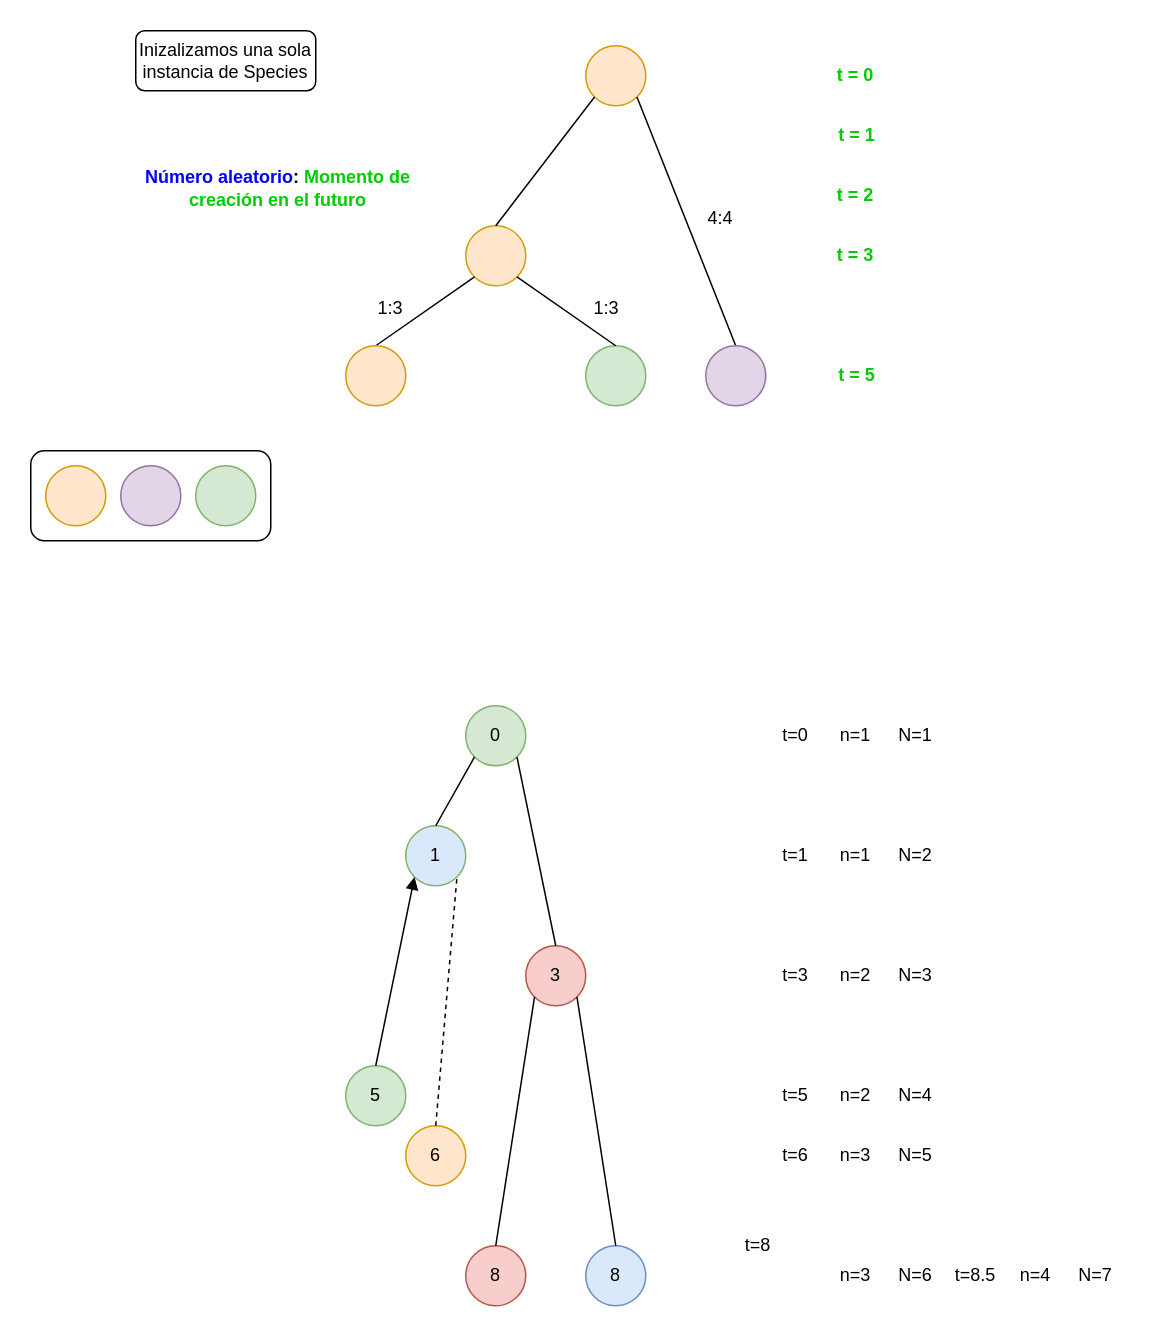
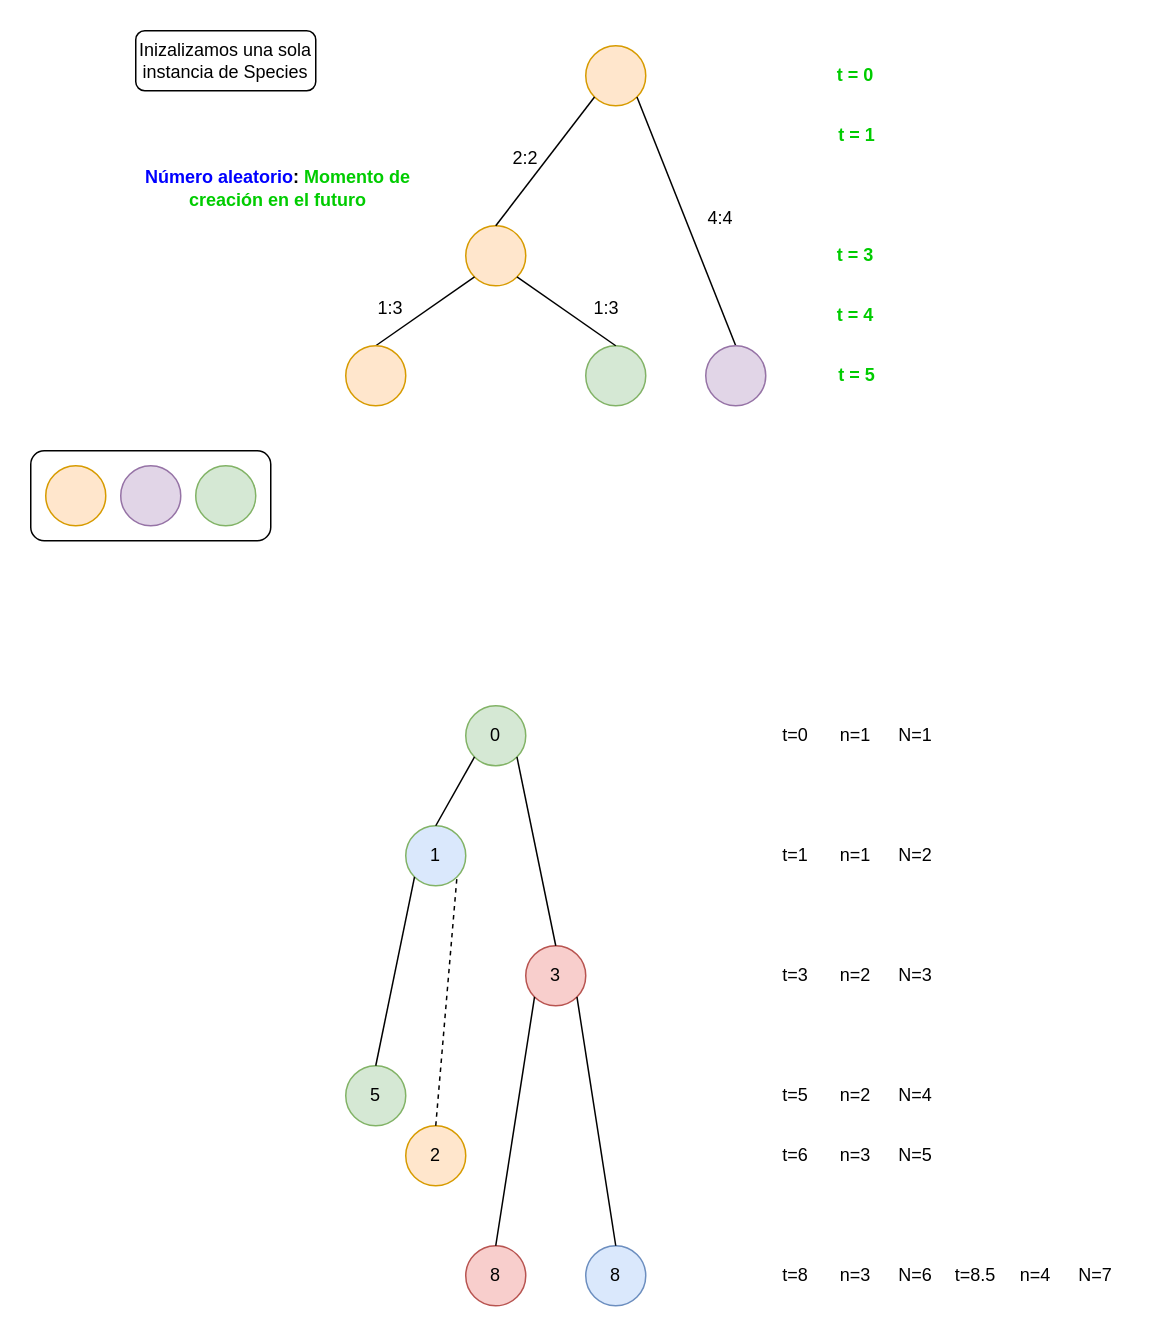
+ <mxCell id="14" value="2:2" style="text;html=1;align=center;verticalAlign=middle;whiteSpace=wrap;rounded=0;" parent="1" vertex="1"><mxGeometry x="320" y="90" width="60" height="30" as="geometry" /></mxCell>
- <mxCell id="9" value="t = 2" style="text;html=1;align=center;verticalAlign=middle;whiteSpace=wrap;rounded=0;fontColor=#00CC00;fontStyle=1" parent="1" vertex="1"><mxGeometry x="550" y="110" width="40" height="40" as="geometry" /></mxCell>
+ <mxCell id="11" value="t = 4" style="text;html=1;align=center;verticalAlign=middle;whiteSpace=wrap;rounded=0;fontColor=#00CC00;fontStyle=1" parent="1" vertex="1"><mxGeometry x="550" y="190" width="40" height="40" as="geometry" /></mxCell>
- <mxCell id="56" value="" style="endArrow=block;html=1;rounded=0;exitX=0.5;exitY=0;exitDx=0;exitDy=0;entryX=0;entryY=1;entryDx=0;entryDy=0;" edge="1" parent="1" source="39" target="29"><mxGeometry width="50" height="50" relative="1" as="geometry"><mxPoint x="300" y="560" as="sourcePoint" /><mxPoint x="326" y="514" as="targetPoint" /></mxGeometry></mxCell>
+ <mxCell id="56" value="" style="endArrow=none;html=1;rounded=0;exitX=0.5;exitY=0;exitDx=0;exitDy=0;entryX=0;entryY=1;entryDx=0;entryDy=0;" edge="1" parent="1" source="39" target="29"><mxGeometry width="50" height="50" relative="1" as="geometry"><mxPoint x="300" y="560" as="sourcePoint" /><mxPoint x="326" y="514" as="targetPoint" /></mxGeometry></mxCell>
- <mxCell id="40" value="6" style="ellipse;whiteSpace=wrap;html=1;aspect=fixed;fillColor=#ffe6cc;strokeColor=#d79b00;" vertex="1" parent="1"><mxGeometry x="270" y="750" width="40" height="40" as="geometry" /></mxCell>
+ <mxCell id="40" value="2" style="ellipse;whiteSpace=wrap;html=1;aspect=fixed;fillColor=#ffe6cc;strokeColor=#d79b00;" vertex="1" parent="1"><mxGeometry x="270" y="750" width="40" height="40" as="geometry" /></mxCell>
- <mxCell id="49" value="t=8" style="text;html=1;align=center;verticalAlign=middle;whiteSpace=wrap;rounded=0;" vertex="1" parent="1"><mxGeometry x="485" y="810" width="40" height="40" as="geometry" /></mxCell>
+ <mxCell id="49" value="t=8" style="text;html=1;align=center;verticalAlign=middle;whiteSpace=wrap;rounded=0;" vertex="1" parent="1"><mxGeometry x="510" y="830" width="40" height="40" as="geometry" /></mxCell>
